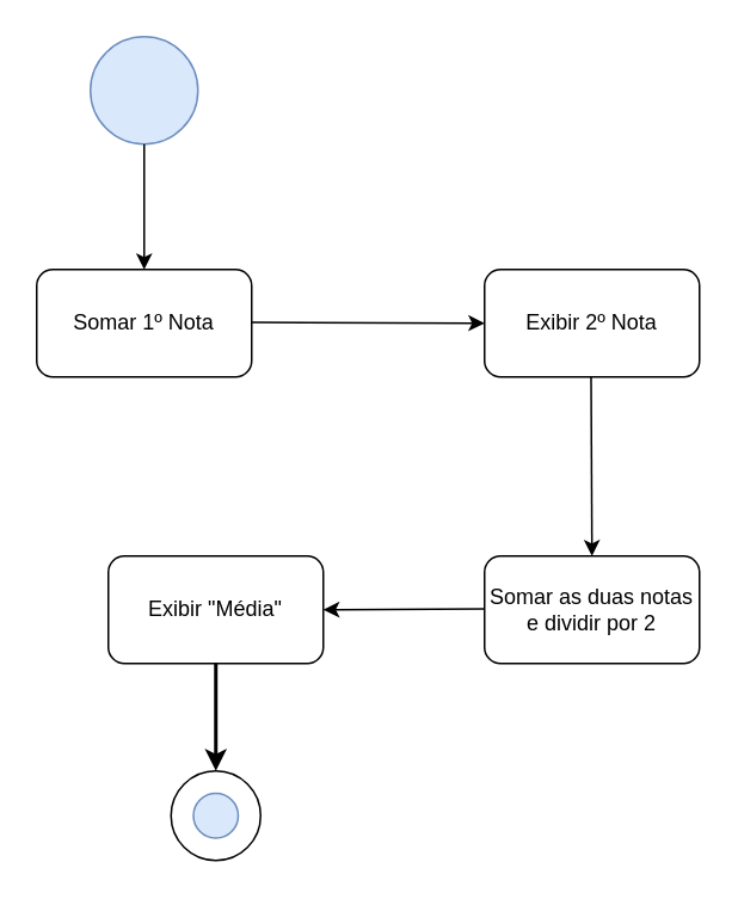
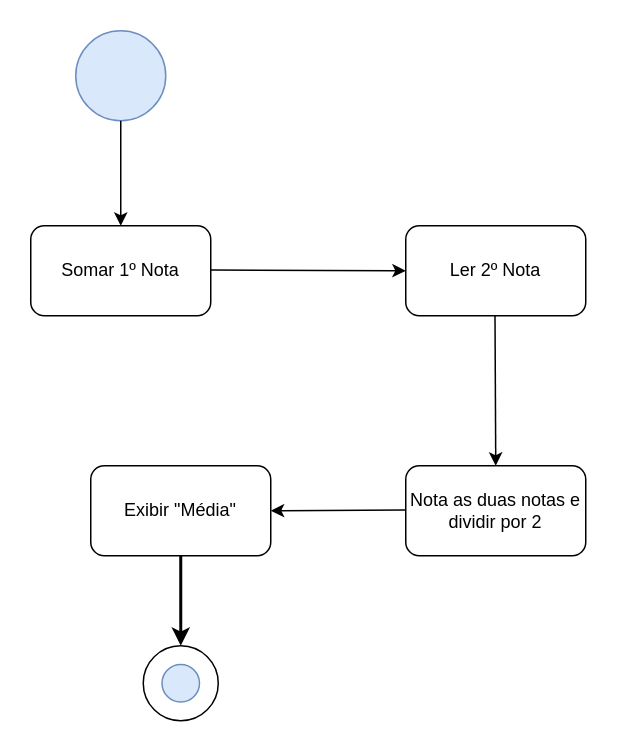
- <mxCell id="6" value="Exibir 2º Nota" style="rounded=1;whiteSpace=wrap;html=1;" parent="1" vertex="1"><mxGeometry x="270" y="150" width="120" height="60" as="geometry" /></mxCell>
+ <mxCell id="6" value="Ler 2º Nota" style="rounded=1;whiteSpace=wrap;html=1;" parent="1" vertex="1"><mxGeometry x="270" y="150" width="120" height="60" as="geometry" /></mxCell>
- <mxCell id="8" value="Somar as duas notas e dividir por 2" style="rounded=1;whiteSpace=wrap;html=1;" parent="1" vertex="1"><mxGeometry x="270" y="310" width="120" height="60" as="geometry" /></mxCell>
+ <mxCell id="8" value="Nota as duas notas e dividir por 2" style="rounded=1;whiteSpace=wrap;html=1;" parent="1" vertex="1"><mxGeometry x="270" y="310" width="120" height="60" as="geometry" /></mxCell>
